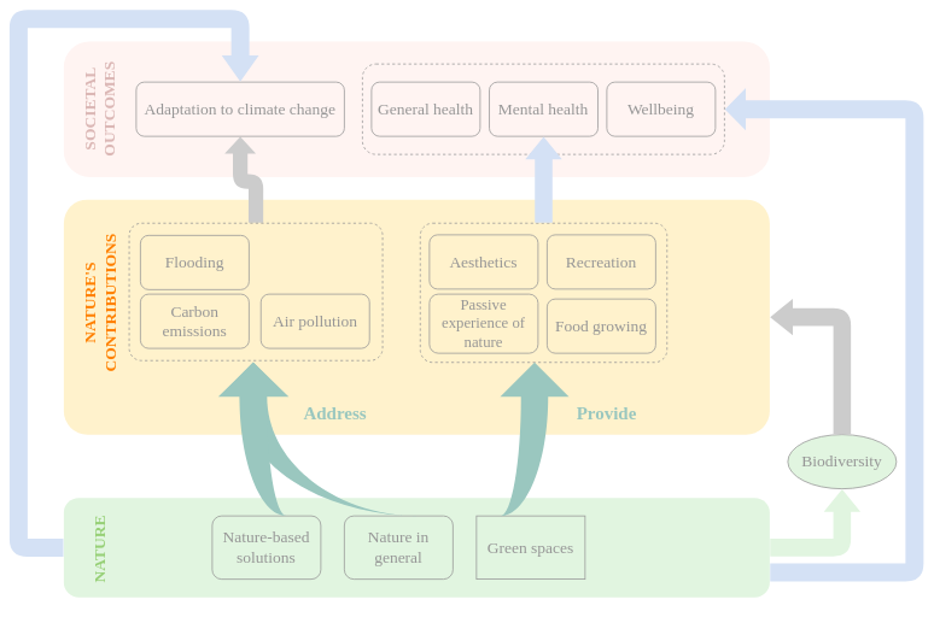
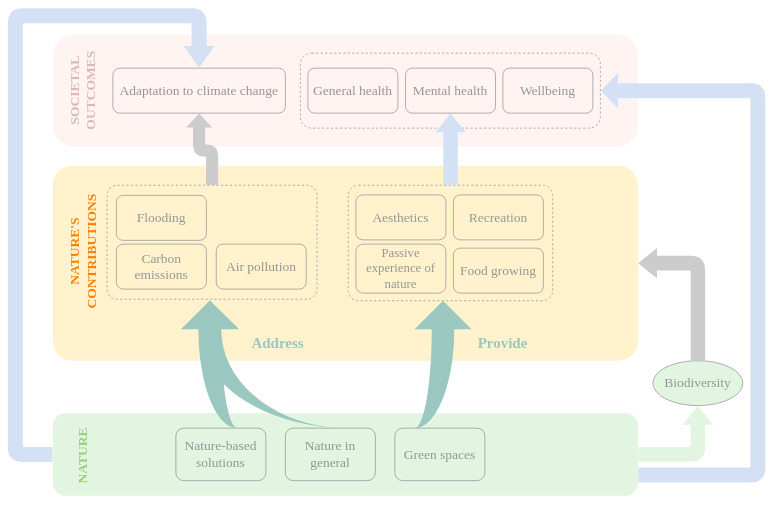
- <mxCell id="10" value="Green spaces" style="whiteSpace=wrap;html=1;fontFamily=CMU Sans Serif;FType=g;fontSize=18;fillColor=none;fontColor=#969696;fontStyle=0;strokeColor=#969696;rounded=0;" vertex="1" parent="1"><mxGeometry x="526" y="570" width="120" height="70" as="geometry" /></mxCell>
+ <mxCell id="10" value="Green spaces" style="rounded=1;whiteSpace=wrap;html=1;fontFamily=CMU Sans Serif;FType=g;fontSize=18;fillColor=none;fontColor=#969696;fontStyle=0;strokeColor=#969696;" vertex="1" parent="1"><mxGeometry x="526" y="570" width="120" height="70" as="geometry" /></mxCell>
